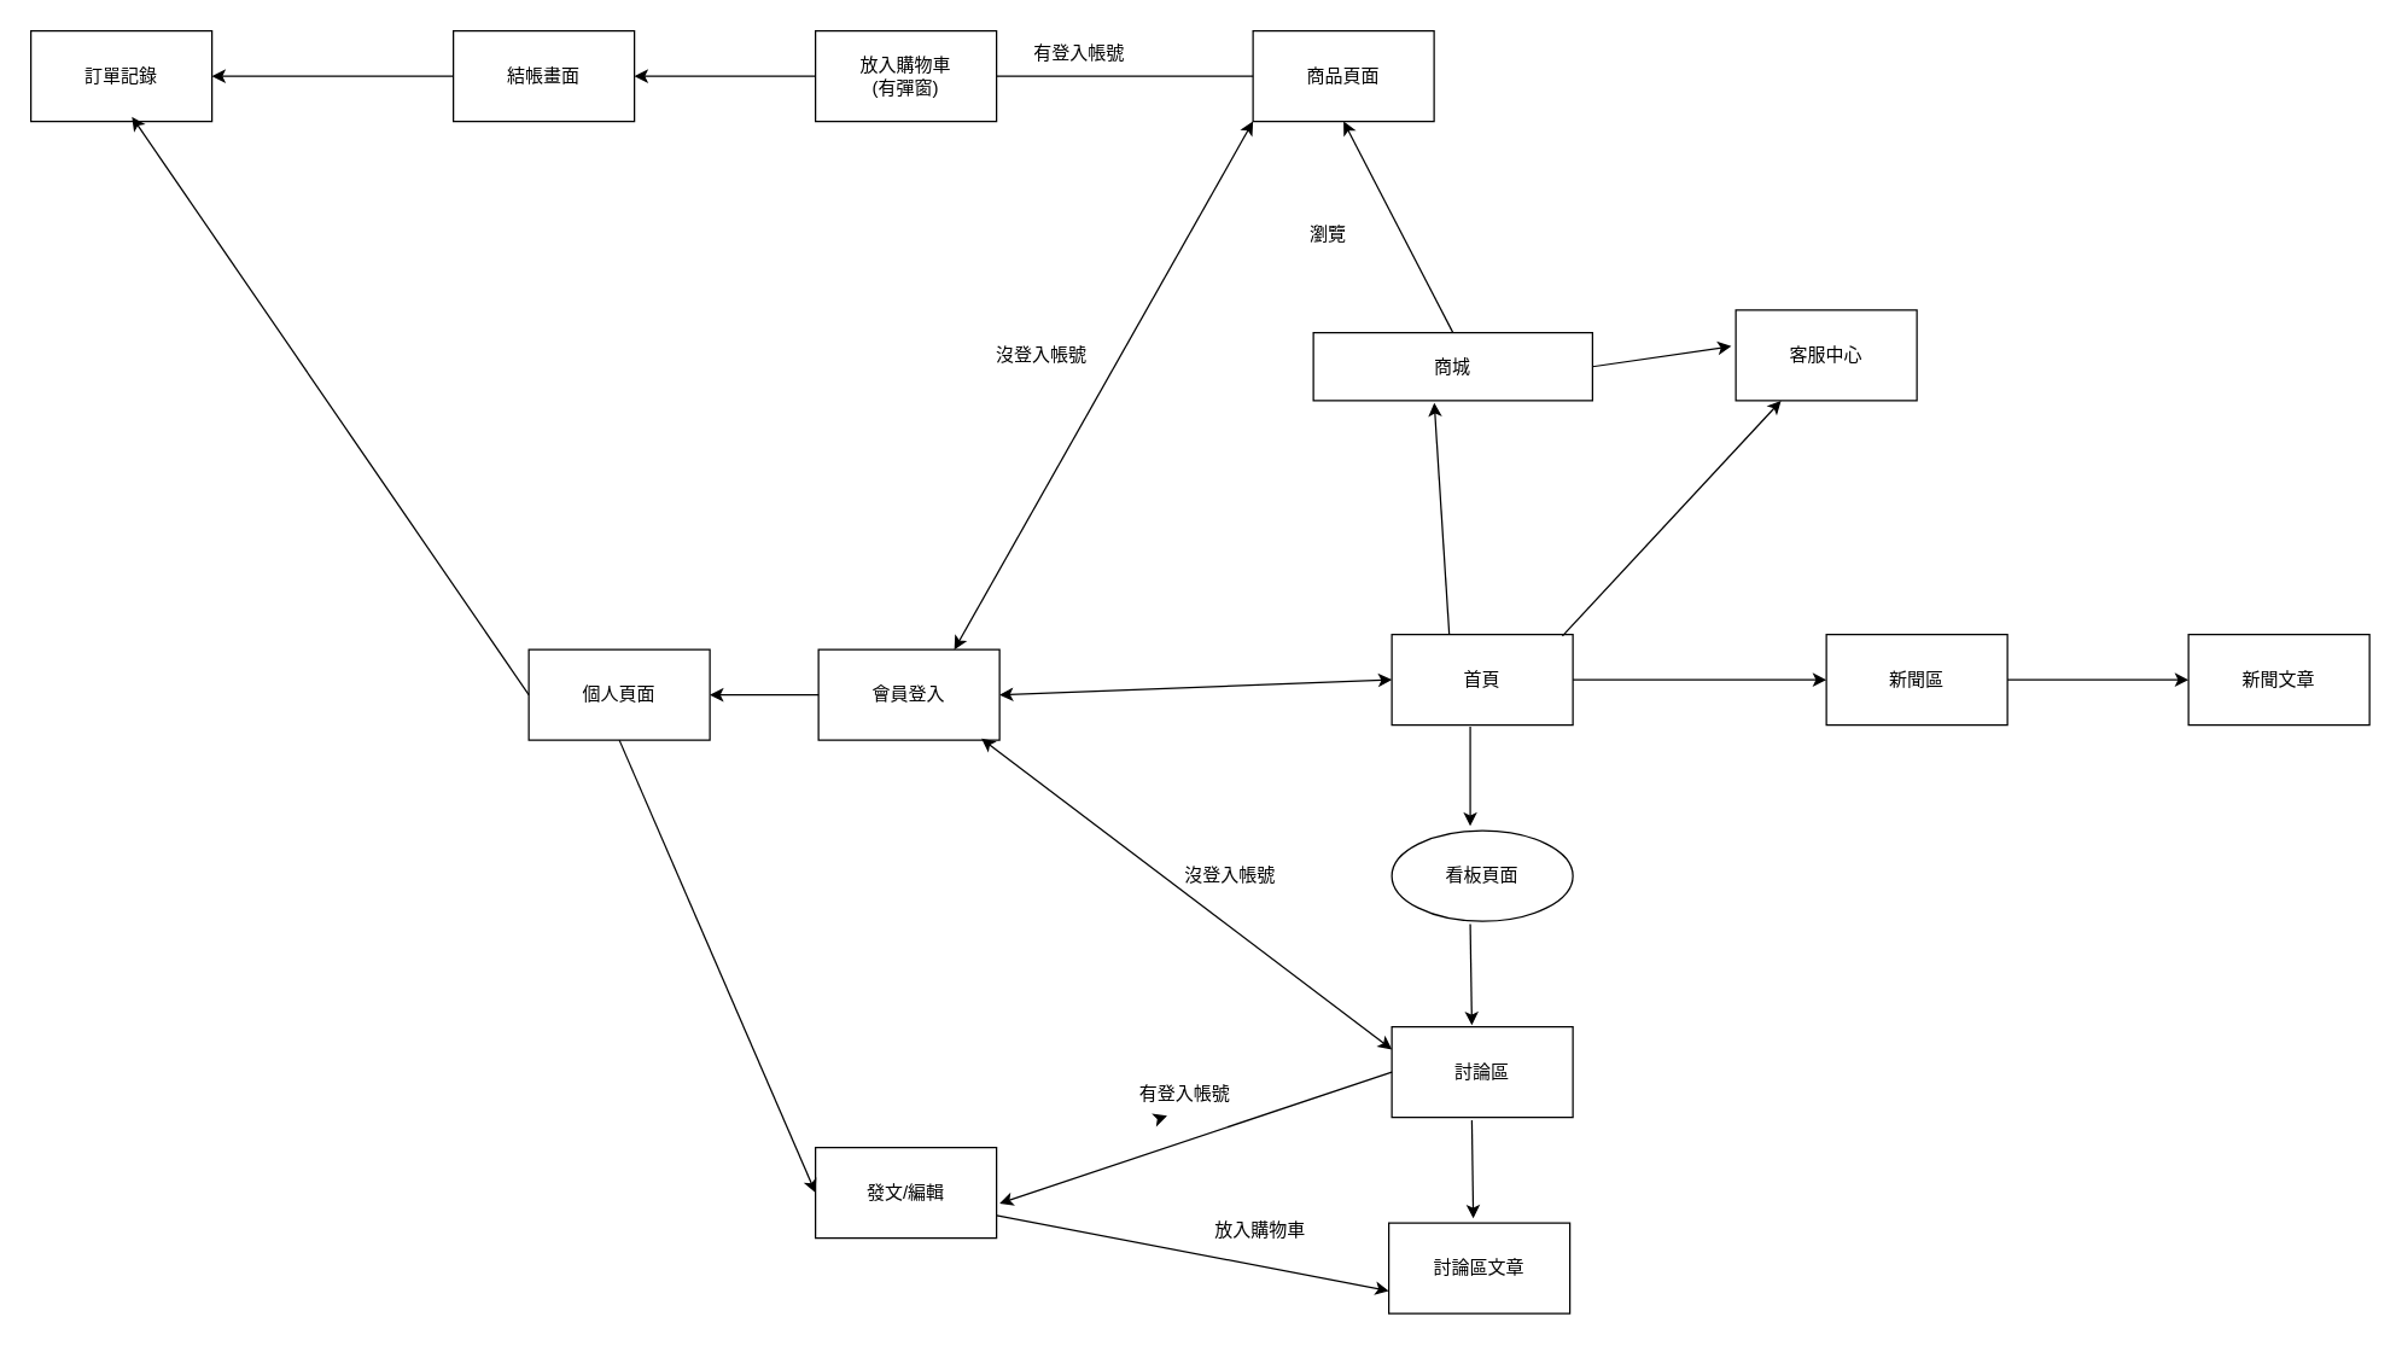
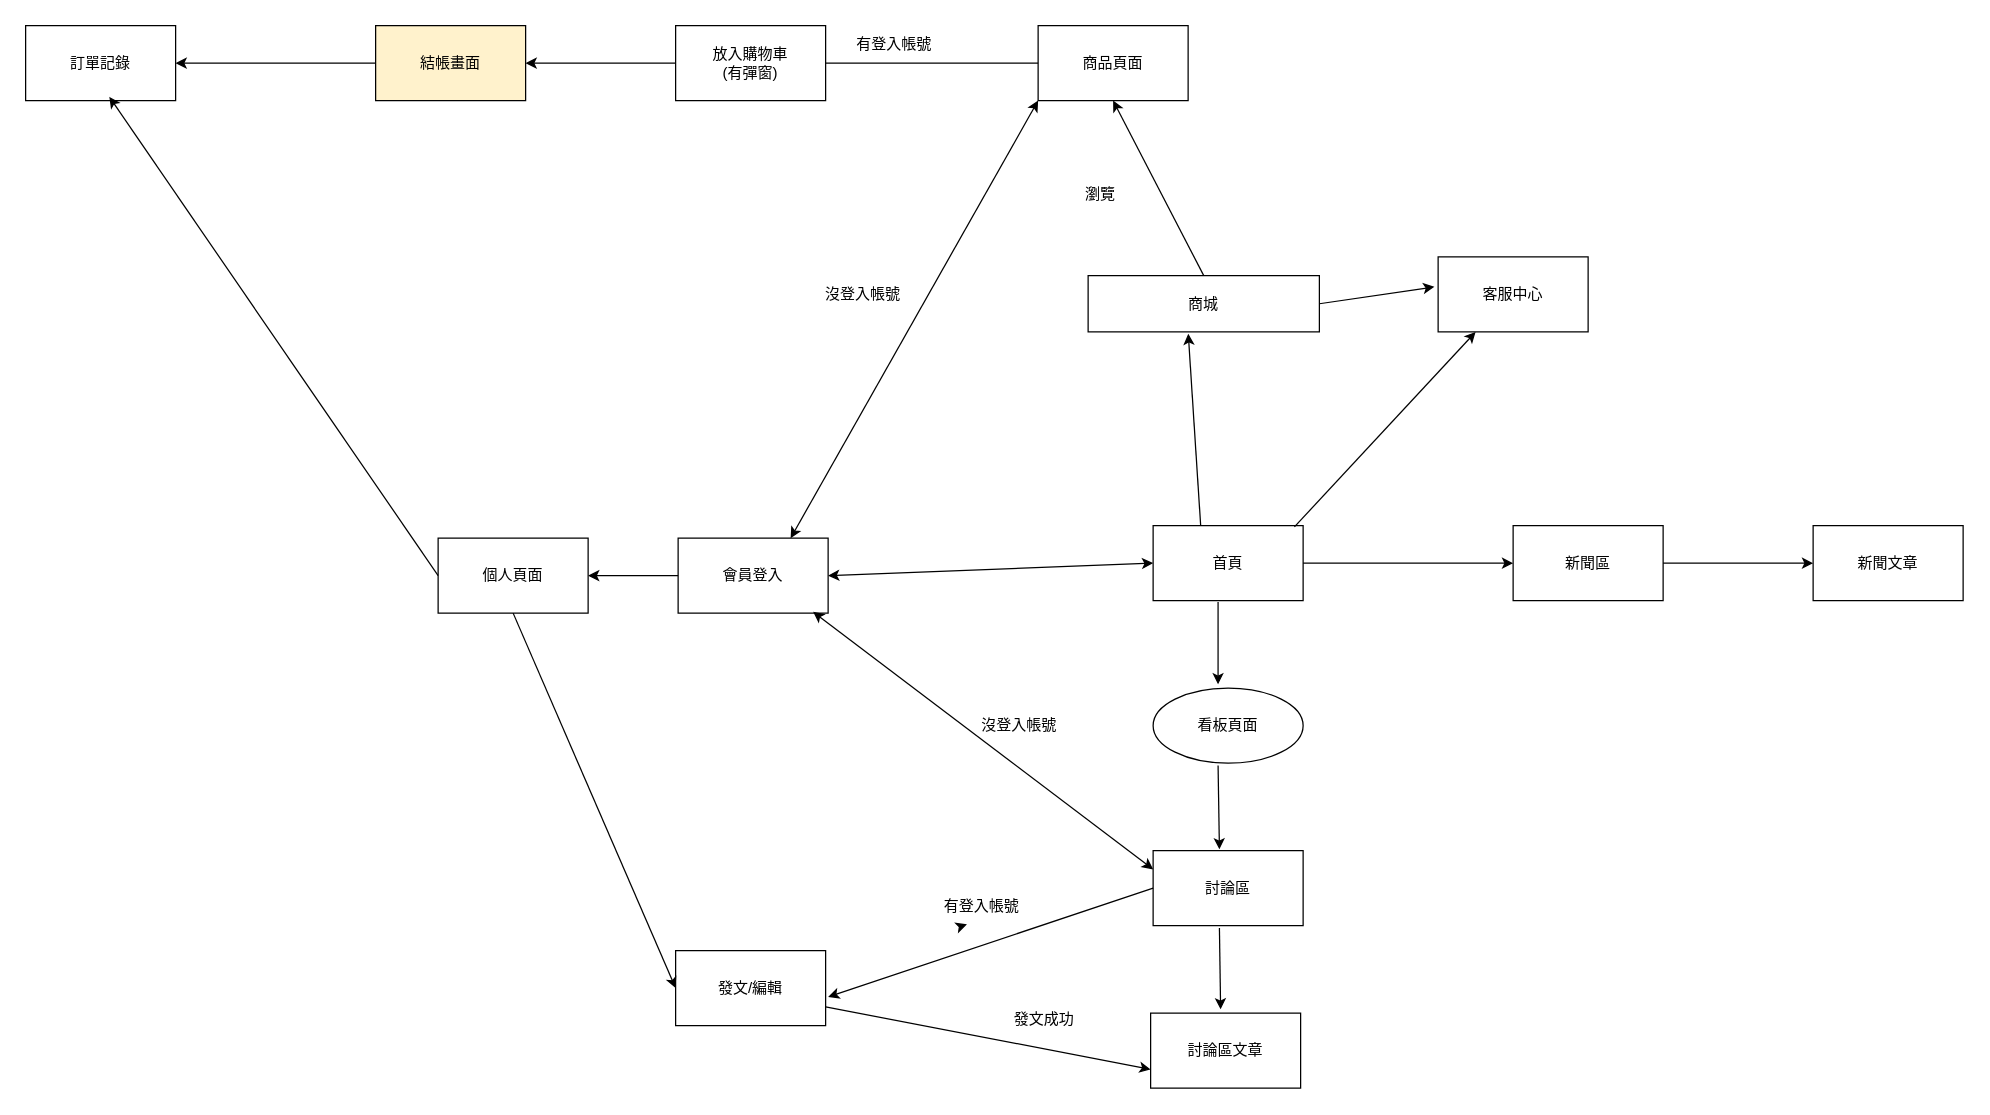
- <mxCell id="22" value="結帳畫面" style="rounded=0;whiteSpace=wrap;html=1;" parent="1" vertex="1"><mxGeometry x="300" y="20" width="120" height="60" as="geometry" /></mxCell>
+ <mxCell id="22" value="結帳畫面" style="rounded=0;whiteSpace=wrap;html=1;fillColor=#fff2cc;" parent="1" vertex="1"><mxGeometry x="300" y="20" width="120" height="60" as="geometry" /></mxCell>
- <mxCell id="20" value="放入購物車" style="text;html=1;align=center;verticalAlign=middle;whiteSpace=wrap;rounded=0;" parent="1" vertex="1"><mxGeometry x="790" y="800" width="90" height="30" as="geometry" /></mxCell>
+ <mxCell id="20" value="發文成功" style="text;html=1;align=center;verticalAlign=middle;whiteSpace=wrap;rounded=0;" parent="1" vertex="1"><mxGeometry x="790" y="800" width="90" height="30" as="geometry" /></mxCell>
